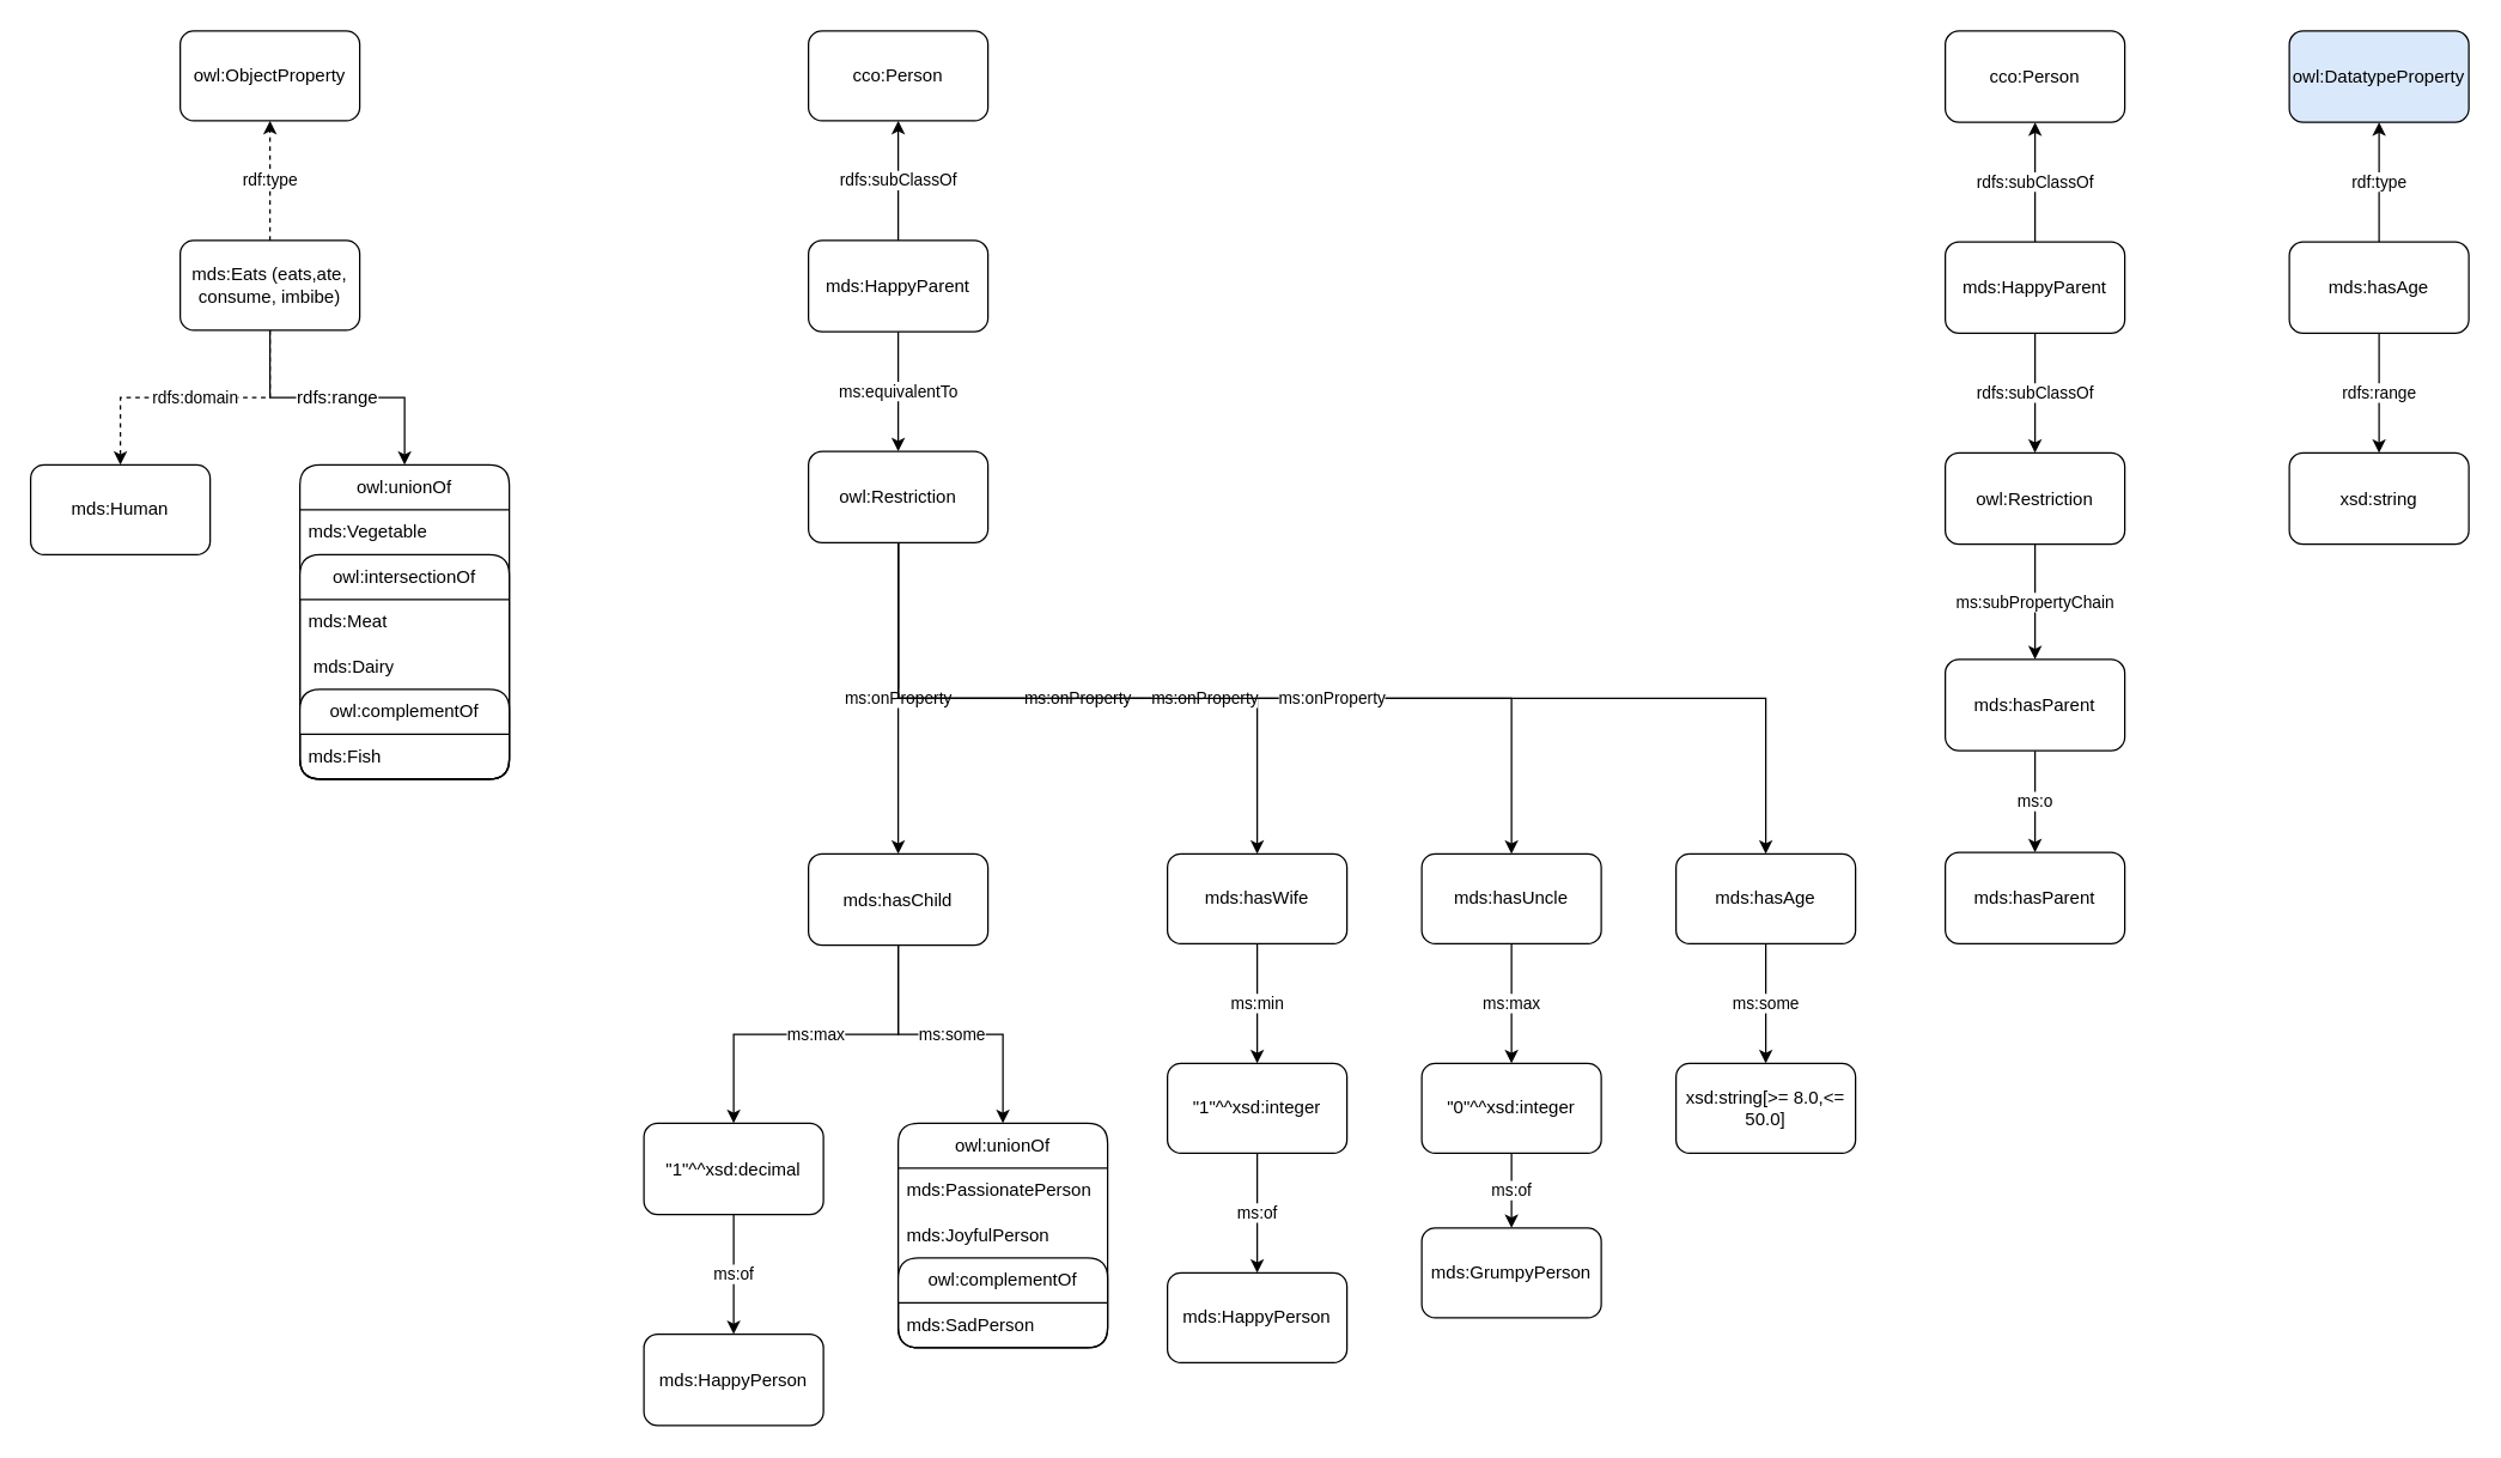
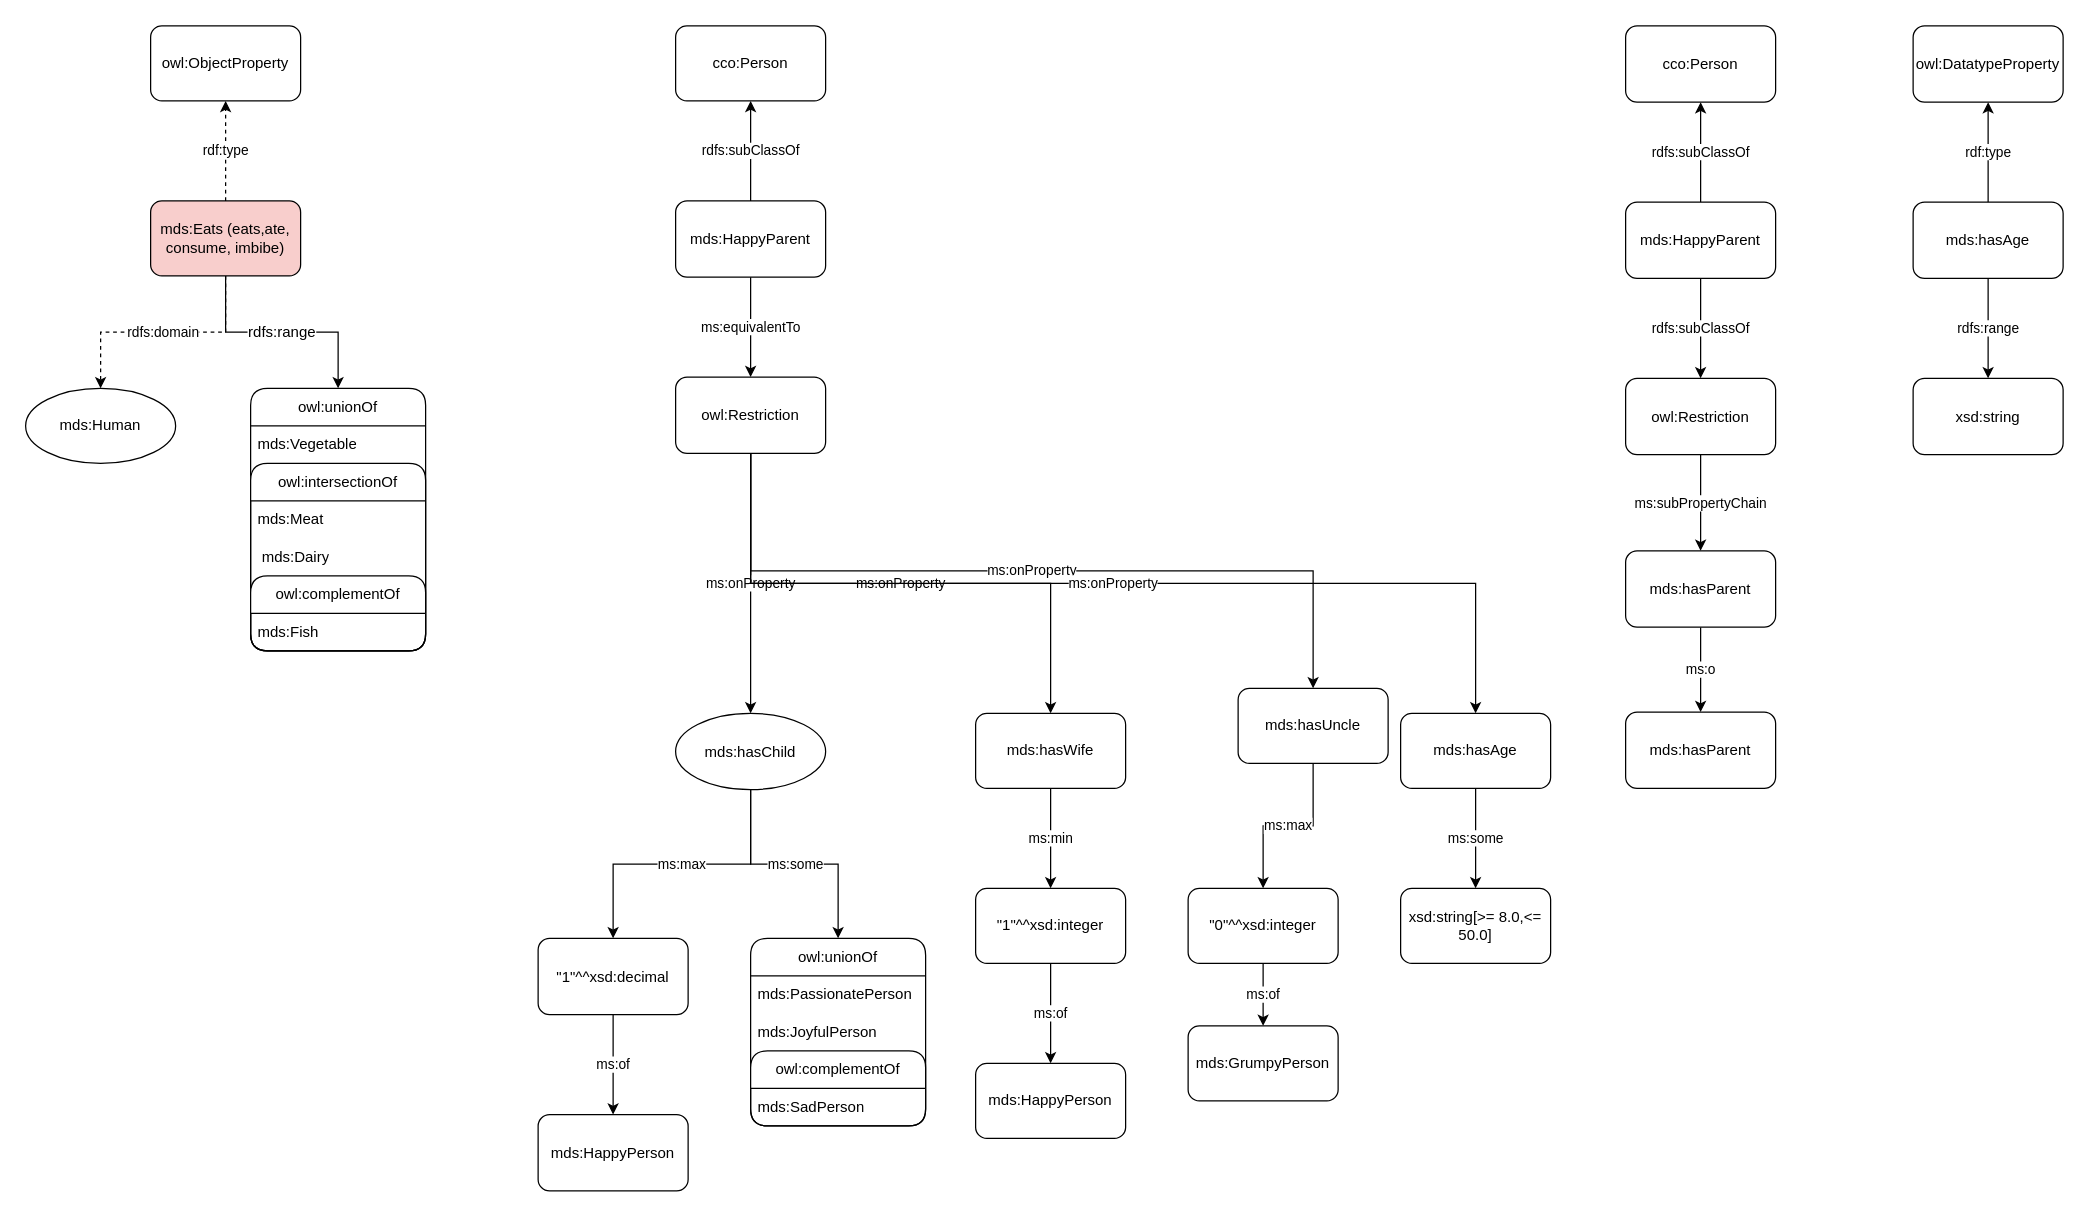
- <mxCell id="57" value="owl:DatatypeProperty" style="rounded=1;whiteSpace=wrap;html=1;fillColor=#dae8fc;" parent="1" vertex="1"><mxGeometry x="1530" y="20" width="120" height="61" as="geometry" /></mxCell>
+ <mxCell id="57" value="owl:DatatypeProperty" style="rounded=1;whiteSpace=wrap;html=1;" parent="1" vertex="1"><mxGeometry x="1530" y="20" width="120" height="61" as="geometry" /></mxCell>
- <mxCell id="5" value="mds:Eats (eats,ate, consume, imbibe)" style="rounded=1;whiteSpace=wrap;html=1;" parent="1" vertex="1"><mxGeometry x="120" y="160" width="120" height="60" as="geometry" /></mxCell>
+ <mxCell id="5" value="mds:Eats (eats,ate, consume, imbibe)" style="rounded=1;whiteSpace=wrap;html=1;fillColor=#f8cecc;" parent="1" vertex="1"><mxGeometry x="120" y="160" width="120" height="60" as="geometry" /></mxCell>
- <mxCell id="6" value="mds:Human" style="rounded=1;whiteSpace=wrap;html=1;" parent="1" vertex="1"><mxGeometry x="20" y="310" width="120" height="60" as="geometry" /></mxCell>
+ <mxCell id="6" value="mds:Human" style="ellipse;whiteSpace=wrap;html=1;" parent="1" vertex="1"><mxGeometry x="20" y="310" width="120" height="60" as="geometry" /></mxCell>
- <mxCell id="25" value="mds:hasChild" style="rounded=1;whiteSpace=wrap;html=1;" parent="1" vertex="1"><mxGeometry x="540" y="570" width="120" height="61" as="geometry" /></mxCell>
+ <mxCell id="25" value="mds:hasChild" style="ellipse;whiteSpace=wrap;html=1;" parent="1" vertex="1"><mxGeometry x="540" y="570" width="120" height="61" as="geometry" /></mxCell>
- <mxCell id="50" value="mds:hasUncle" style="rounded=1;whiteSpace=wrap;html=1;" parent="1" vertex="1"><mxGeometry x="950" y="570" width="120" height="60" as="geometry" /></mxCell>
+ <mxCell id="50" value="mds:hasUncle" style="rounded=1;whiteSpace=wrap;html=1;" parent="1" vertex="1"><mxGeometry x="990" y="550" width="120" height="60" as="geometry" /></mxCell>
